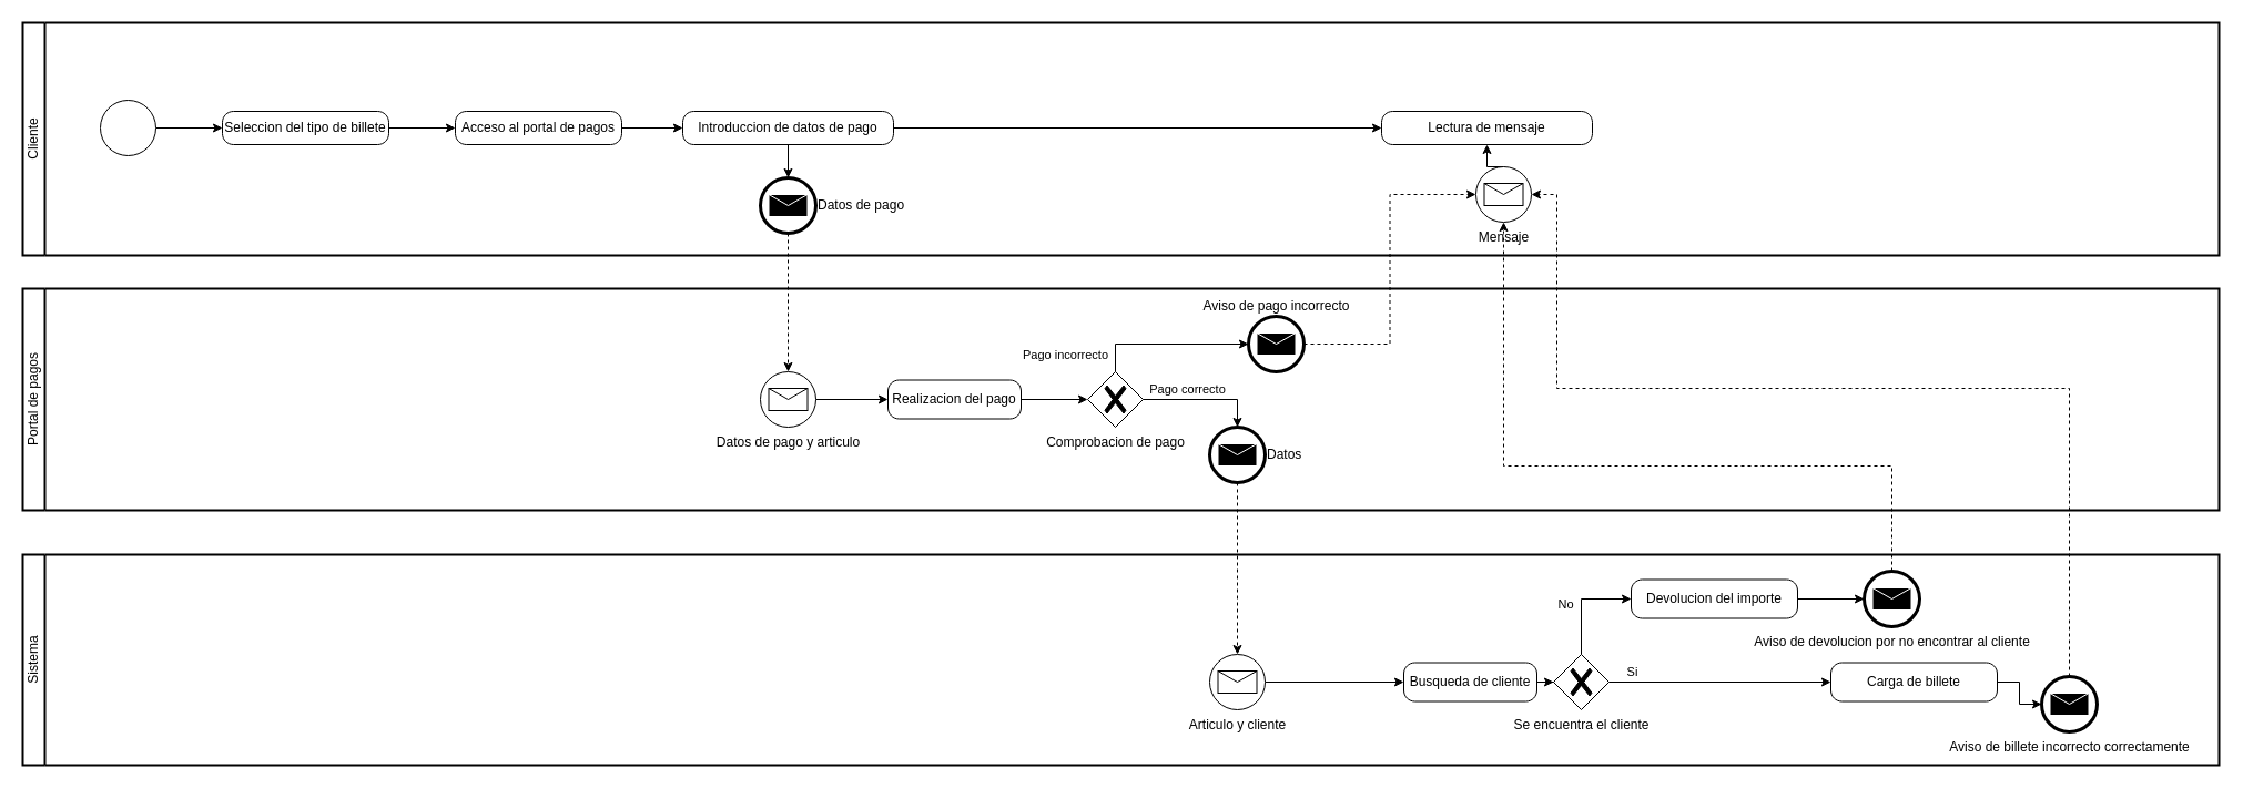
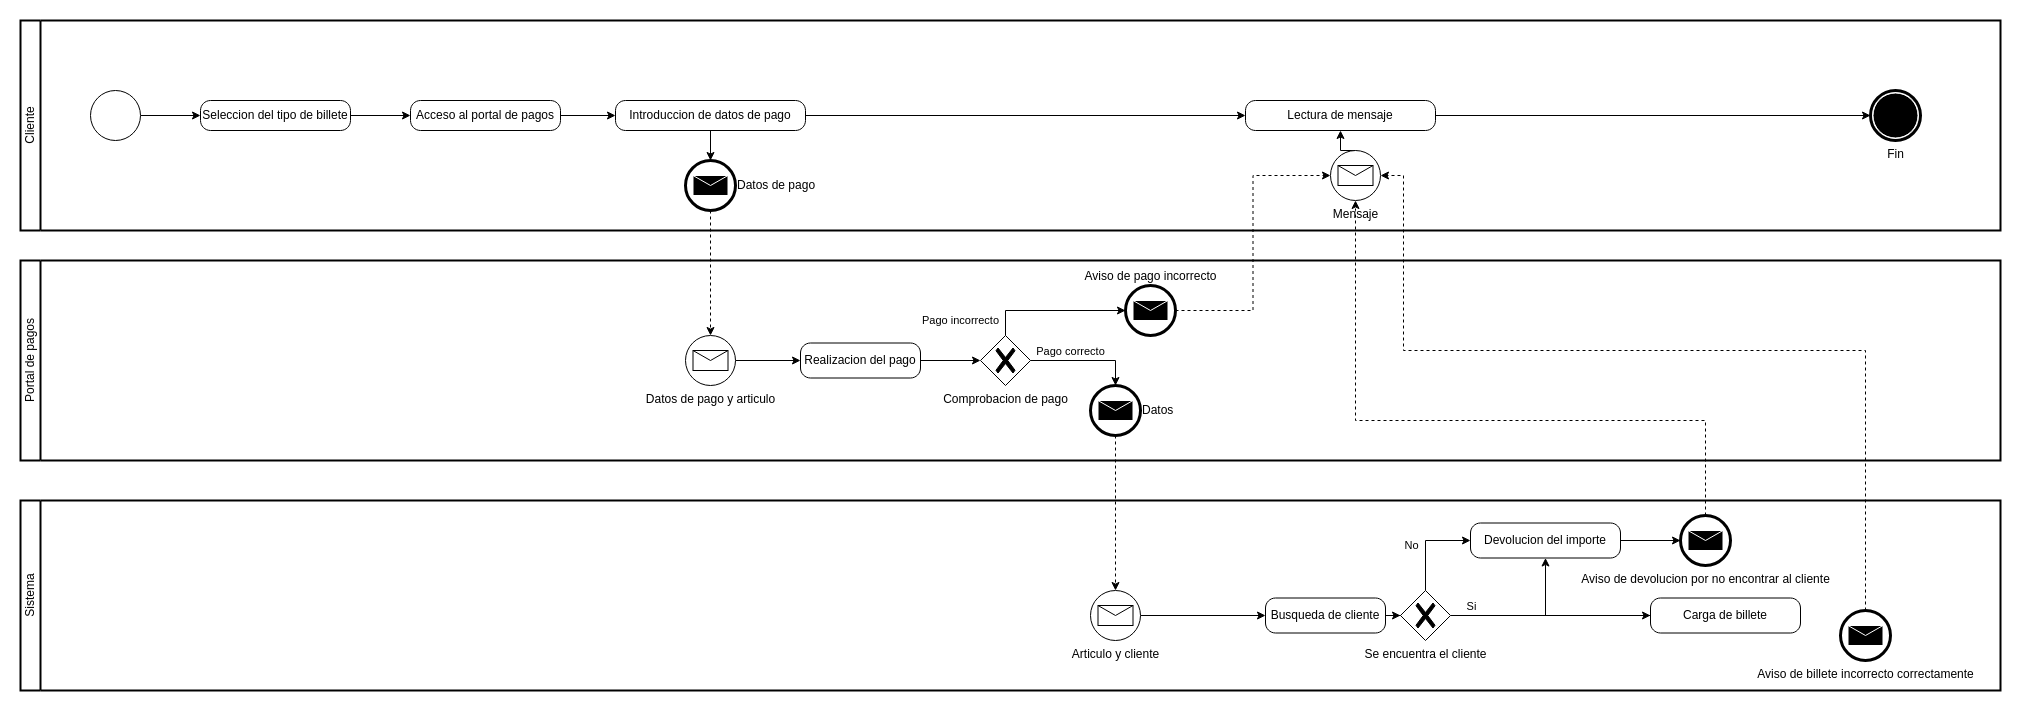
+ <mxCell id="13" style="edgeStyle=orthogonalEdgeStyle;rounded=0;orthogonalLoop=1;jettySize=auto;html=1;entryX=0;entryY=0.5;entryDx=0;entryDy=0;entryPerimeter=0;" parent="2" source="14" target="12" edge="1"><mxGeometry relative="1" as="geometry" /></mxCell>
+ <mxCell id="12" value="Fin" style="points=[[0.145,0.145,0],[0.5,0,0],[0.855,0.145,0],[1,0.5,0],[0.855,0.855,0],[0.5,1,0],[0.145,0.855,0],[0,0.5,0]];shape=mxgraph.bpmn.event;html=1;verticalLabelPosition=bottom;labelBackgroundColor=#ffffff;verticalAlign=top;align=center;perimeter=ellipsePerimeter;outlineConnect=0;aspect=fixed;outline=end;symbol=terminate;" parent="2" vertex="1"><mxGeometry x="1850" y="70" width="50" height="50" as="geometry" /></mxCell>
- <mxCell id="40" style="edgeStyle=orthogonalEdgeStyle;rounded=0;orthogonalLoop=1;jettySize=auto;html=1;entryX=0;entryY=0.5;entryDx=0;entryDy=0;entryPerimeter=0;" parent="30" source="41" target="43" edge="1"><mxGeometry relative="1" as="geometry" /></mxCell>
+ <mxCell id="40" style="edgeStyle=orthogonalEdgeStyle;rounded=0;orthogonalLoop=1;jettySize=auto;html=1;" parent="30" source="41" target="37" edge="1"><mxGeometry relative="1" as="geometry" /></mxCell>
